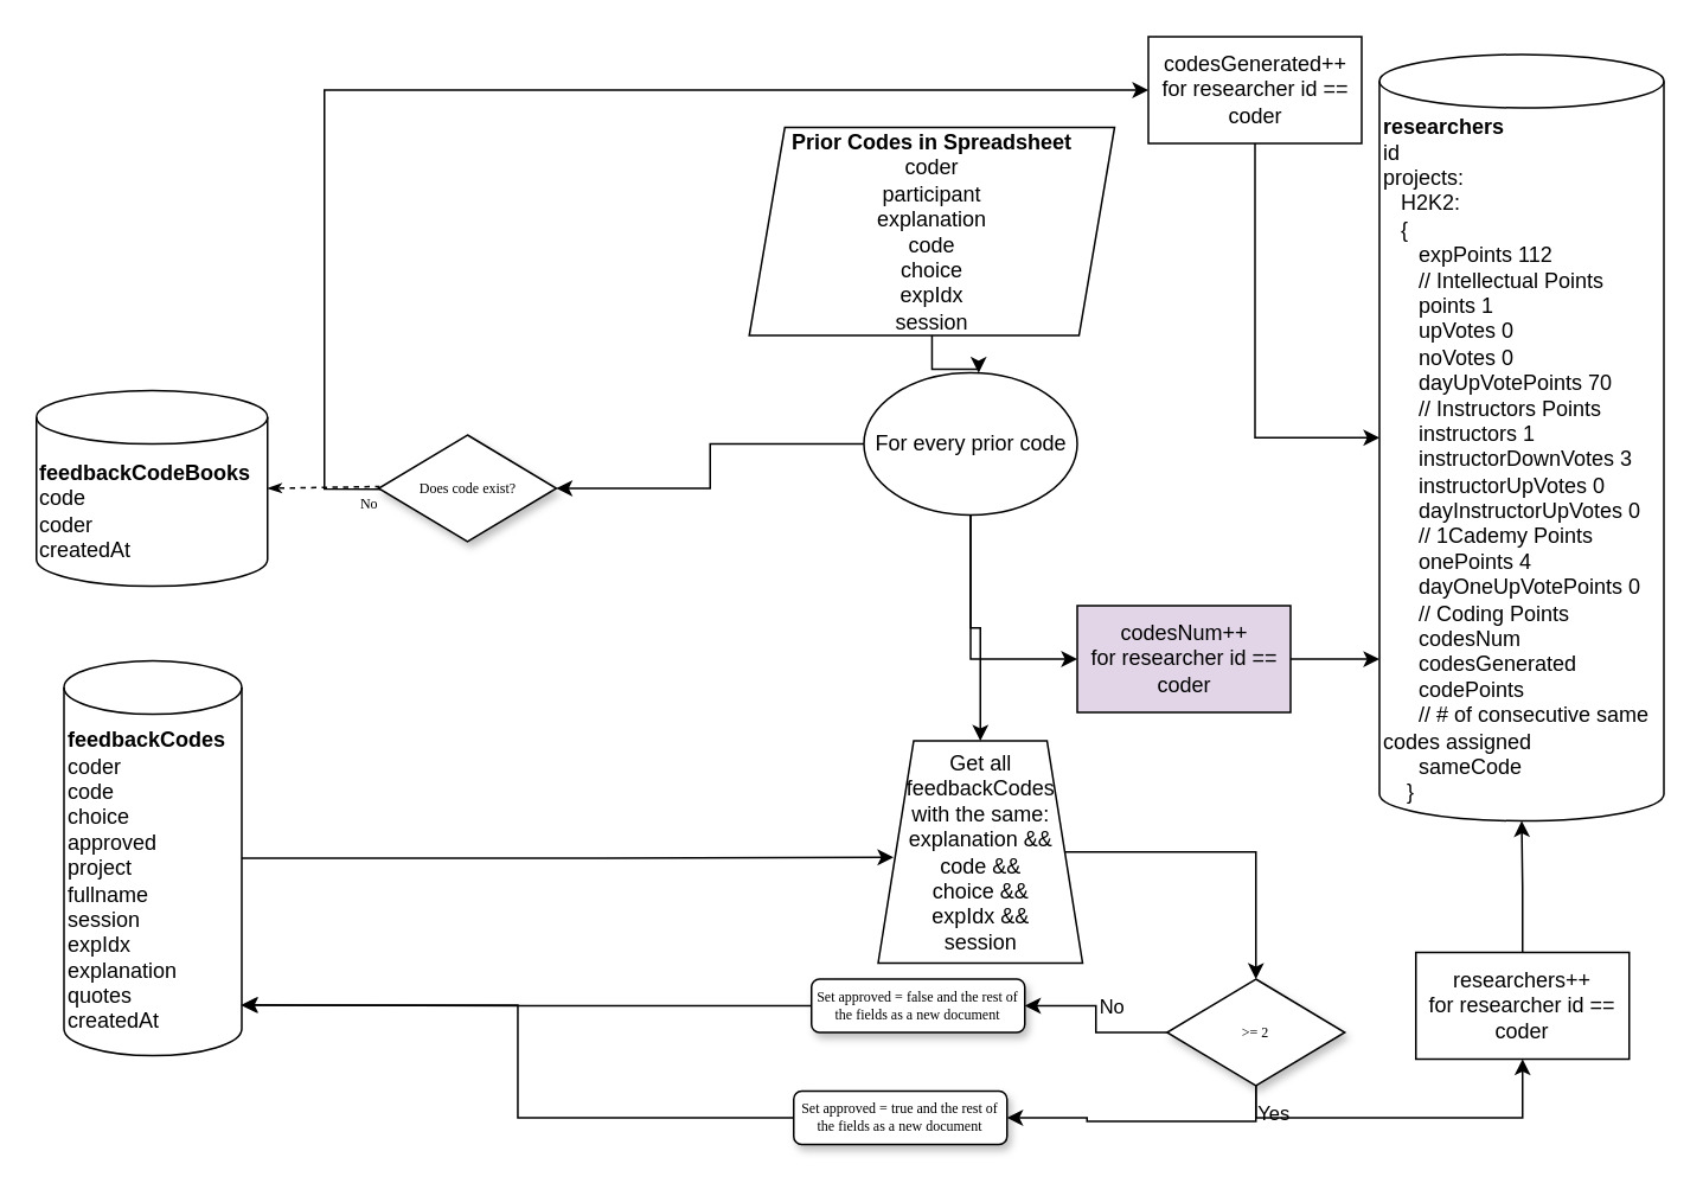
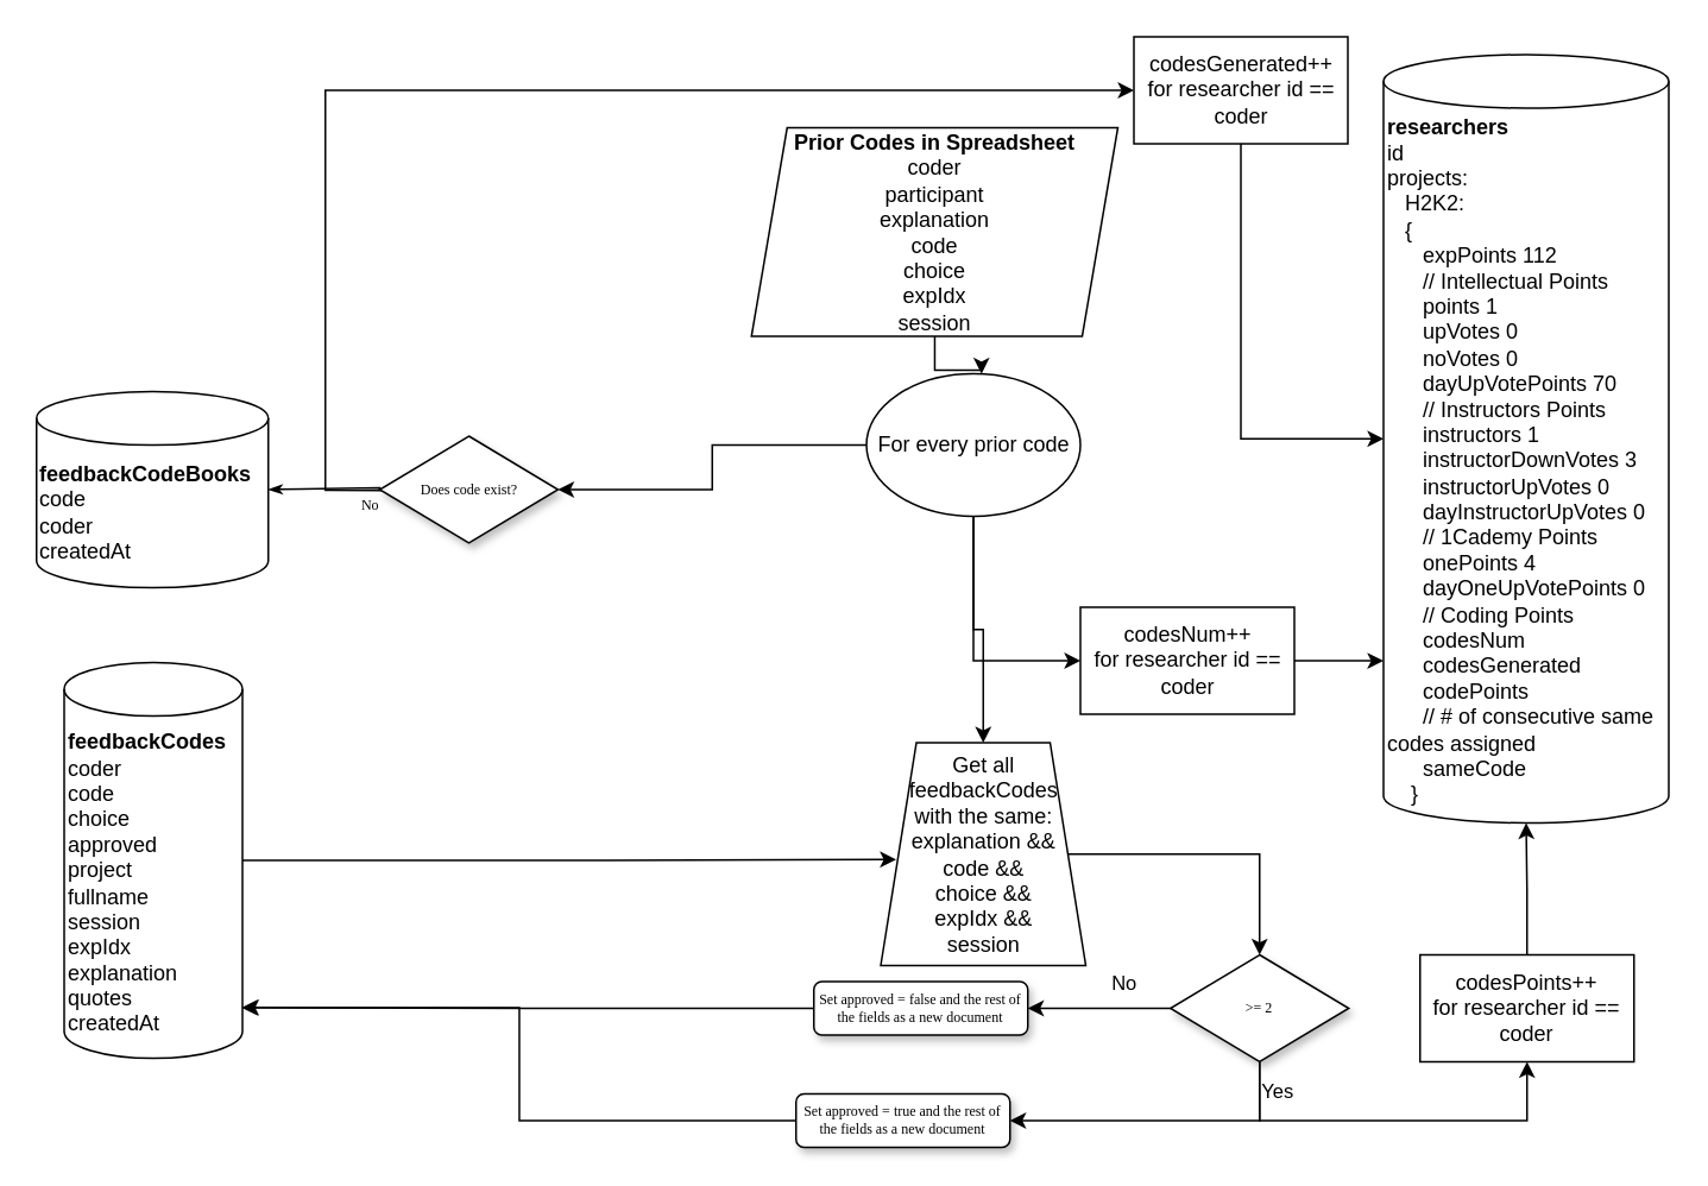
- <mxCell id="27" value="codesGenerated++&lt;br&gt;for researcher id == coder" style="rounded=0;whiteSpace=wrap;html=1;" parent="1" vertex="1"><mxGeometry x="645.5" y="20" width="120" height="60" as="geometry" /></mxCell>
+ <mxCell id="27" value="codesGenerated++&lt;br&gt;for researcher id == coder" style="rounded=0;whiteSpace=wrap;html=1;" parent="1" vertex="1"><mxGeometry x="635.5" y="20" width="120" height="60" as="geometry" /></mxCell>
- <mxCell id="11" value="No" style="edgeStyle=orthogonalEdgeStyle;rounded=0;html=1;labelBackgroundColor=none;startSize=5;endArrow=classicThin;endFill=1;endSize=5;jettySize=auto;orthogonalLoop=1;strokeWidth=1;fontFamily=Verdana;fontSize=8;exitX=0;exitY=0.5;exitDx=0;exitDy=0;entryX=1;entryY=0.5;entryDx=0;entryDy=0;entryPerimeter=0;dashed=1;" parent="1" source="13" target="2" edge="1"><mxGeometry x="-0.778" y="10" relative="1" as="geometry"><mxPoint as="offset" /><mxPoint x="262.5" y="453" as="sourcePoint" /><mxPoint x="202.5" y="342" as="targetPoint" /><Array as="points"><mxPoint x="150.5" y="273" /></Array></mxGeometry></mxCell>
+ <mxCell id="11" value="No" style="edgeStyle=orthogonalEdgeStyle;rounded=0;html=1;labelBackgroundColor=none;startSize=5;endArrow=classicThin;endFill=1;endSize=5;jettySize=auto;orthogonalLoop=1;strokeWidth=1;fontFamily=Verdana;fontSize=8;exitX=0;exitY=0.5;exitDx=0;exitDy=0;entryX=1;entryY=0.5;entryDx=0;entryDy=0;entryPerimeter=0;" parent="1" source="13" target="2" edge="1"><mxGeometry x="-0.778" y="10" relative="1" as="geometry"><mxPoint as="offset" /><mxPoint x="262.5" y="453" as="sourcePoint" /><mxPoint x="202.5" y="342" as="targetPoint" /><Array as="points"><mxPoint x="150.5" y="273" /></Array></mxGeometry></mxCell>
- <mxCell id="29" value="codesNum++&lt;br&gt;for researcher id == coder" style="rounded=0;whiteSpace=wrap;html=1;fillColor=#e1d5e7;" parent="1" vertex="1"><mxGeometry x="605.5" y="340" width="120" height="60" as="geometry" /></mxCell>
+ <mxCell id="29" value="codesNum++&lt;br&gt;for researcher id == coder" style="rounded=0;whiteSpace=wrap;html=1;" parent="1" vertex="1"><mxGeometry x="605.5" y="340" width="120" height="60" as="geometry" /></mxCell>
- <mxCell id="31" value="researchers++&lt;br&gt;for researcher id == coder" style="rounded=0;whiteSpace=wrap;html=1;" parent="1" vertex="1"><mxGeometry x="796" y="535" width="120" height="60" as="geometry" /></mxCell>
+ <mxCell id="31" value="codesPoints++&lt;br&gt;for researcher id == coder" style="rounded=0;whiteSpace=wrap;html=1;" parent="1" vertex="1"><mxGeometry x="796" y="535" width="120" height="60" as="geometry" /></mxCell>
- <mxCell id="21" value="&amp;gt;= 2" style="rhombus;whiteSpace=wrap;html=1;rounded=0;shadow=1;labelBackgroundColor=none;strokeWidth=1;fontFamily=Verdana;fontSize=8;align=center;" parent="1" vertex="1"><mxGeometry x="656" y="550" width="100" height="60" as="geometry" /></mxCell>
+ <mxCell id="21" value="&amp;gt;= 2" style="rhombus;whiteSpace=wrap;html=1;rounded=0;shadow=1;labelBackgroundColor=none;strokeWidth=1;fontFamily=Verdana;fontSize=8;align=center;" parent="1" vertex="1"><mxGeometry x="656" y="535" width="100" height="60" as="geometry" /></mxCell>
